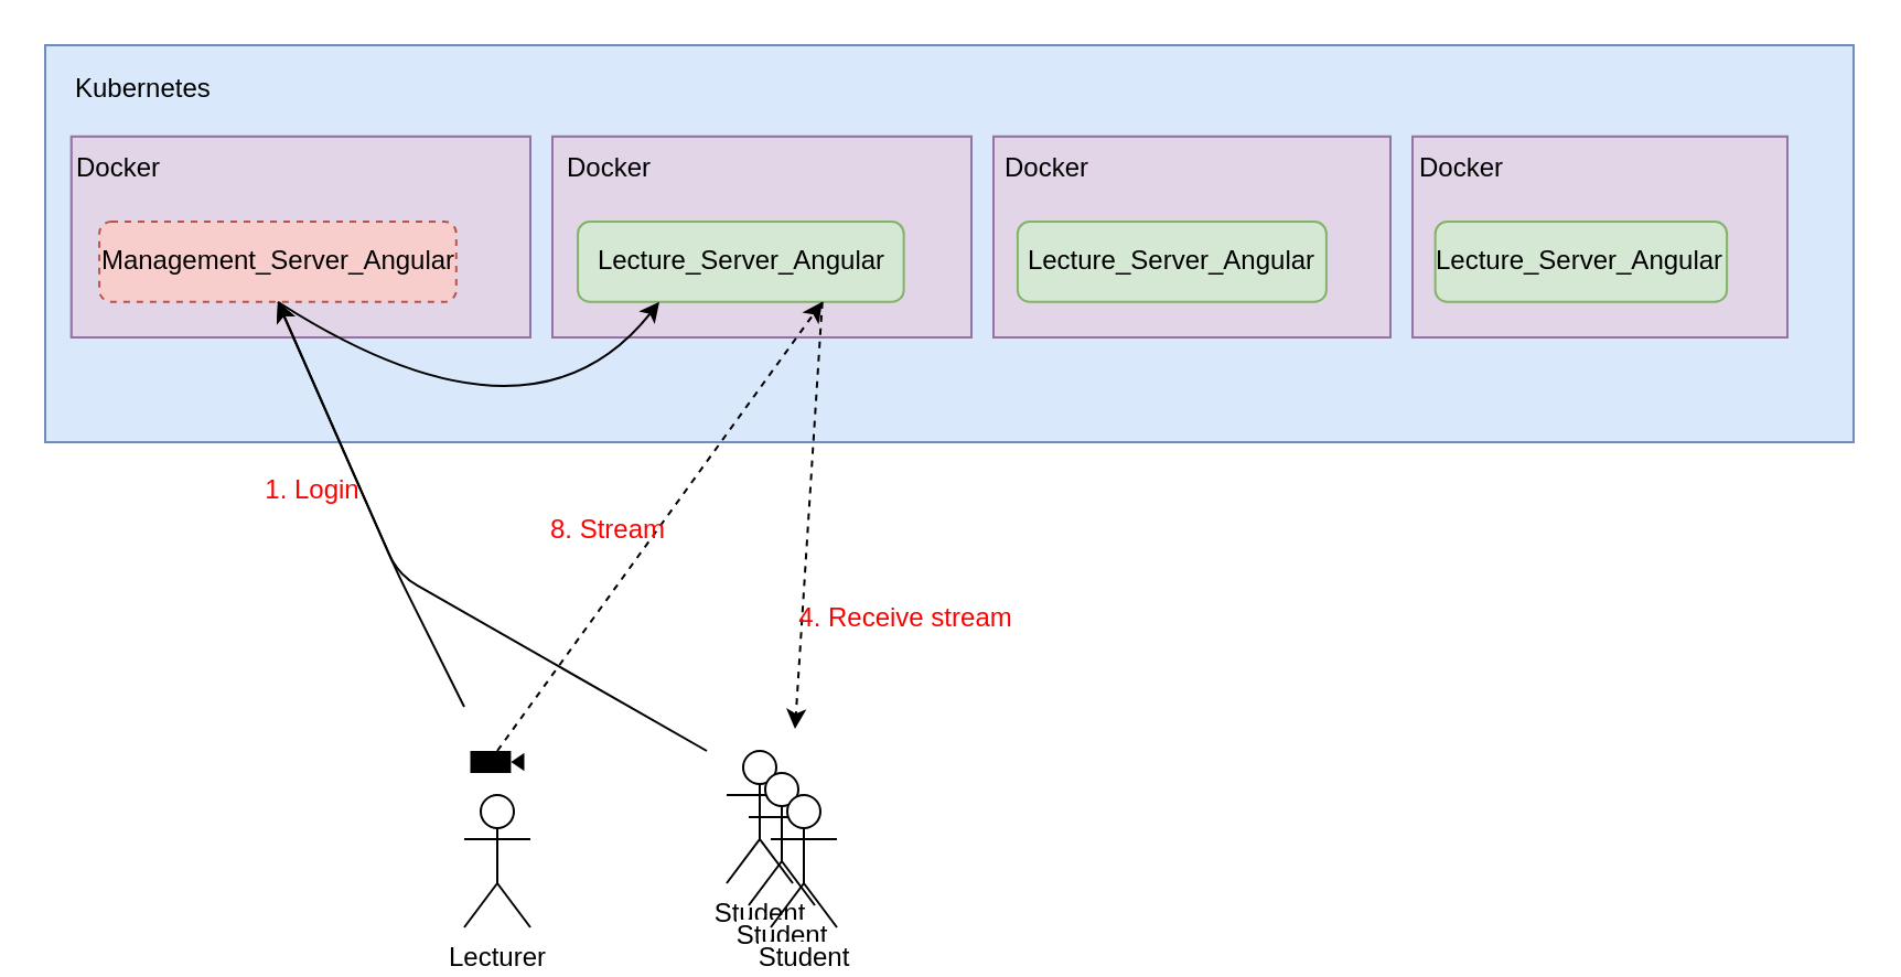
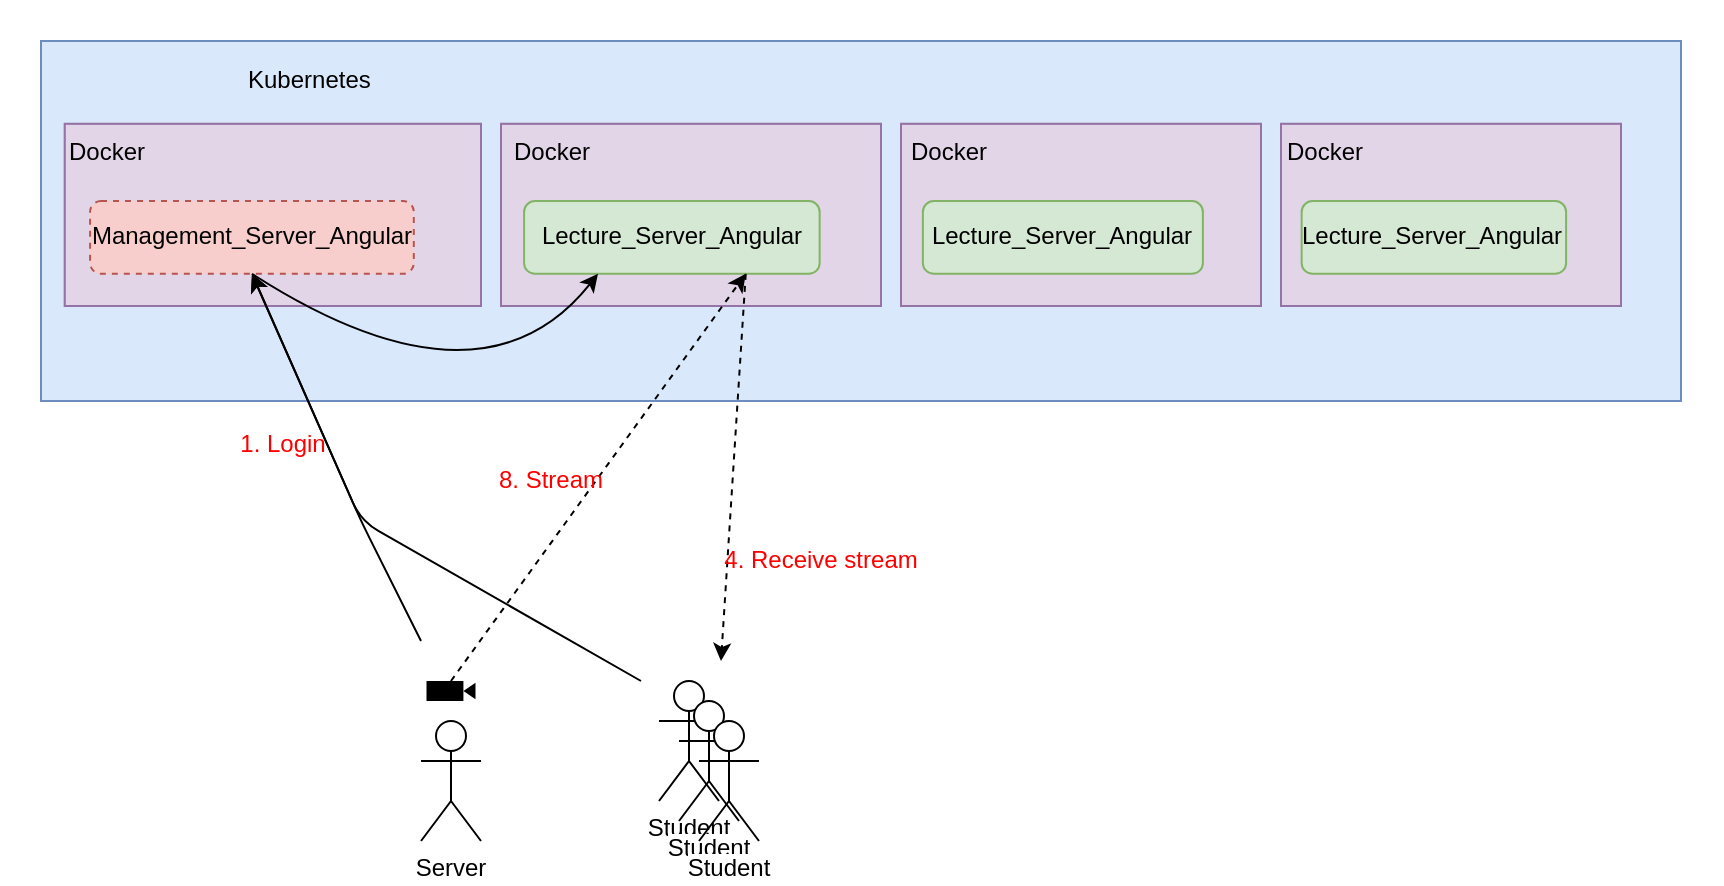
- <mxCell id="3" value="Kubernetes" style="text;html=1;" vertex="1" parent="1"><mxGeometry x="31.906" y="26.073" width="107.143" height="18.214" as="geometry" /></mxCell>
+ <mxCell id="3" value="Kubernetes" style="text;html=1;" vertex="1" parent="1"><mxGeometry x="121.906" y="26.073" width="107.143" height="18.214" as="geometry" /></mxCell>
- <mxCell id="20" value="Lecturer" style="shape=umlActor;verticalLabelPosition=bottom;labelBackgroundColor=#ffffff;verticalAlign=top;html=1;outlineConnect=0;" vertex="1" parent="1"><mxGeometry x="210" y="360" width="30" height="60" as="geometry" /></mxCell>
+ <mxCell id="20" value="Server" style="shape=umlActor;verticalLabelPosition=bottom;labelBackgroundColor=#ffffff;verticalAlign=top;html=1;outlineConnect=0;" vertex="1" parent="1"><mxGeometry x="210" y="360" width="30" height="60" as="geometry" /></mxCell>
